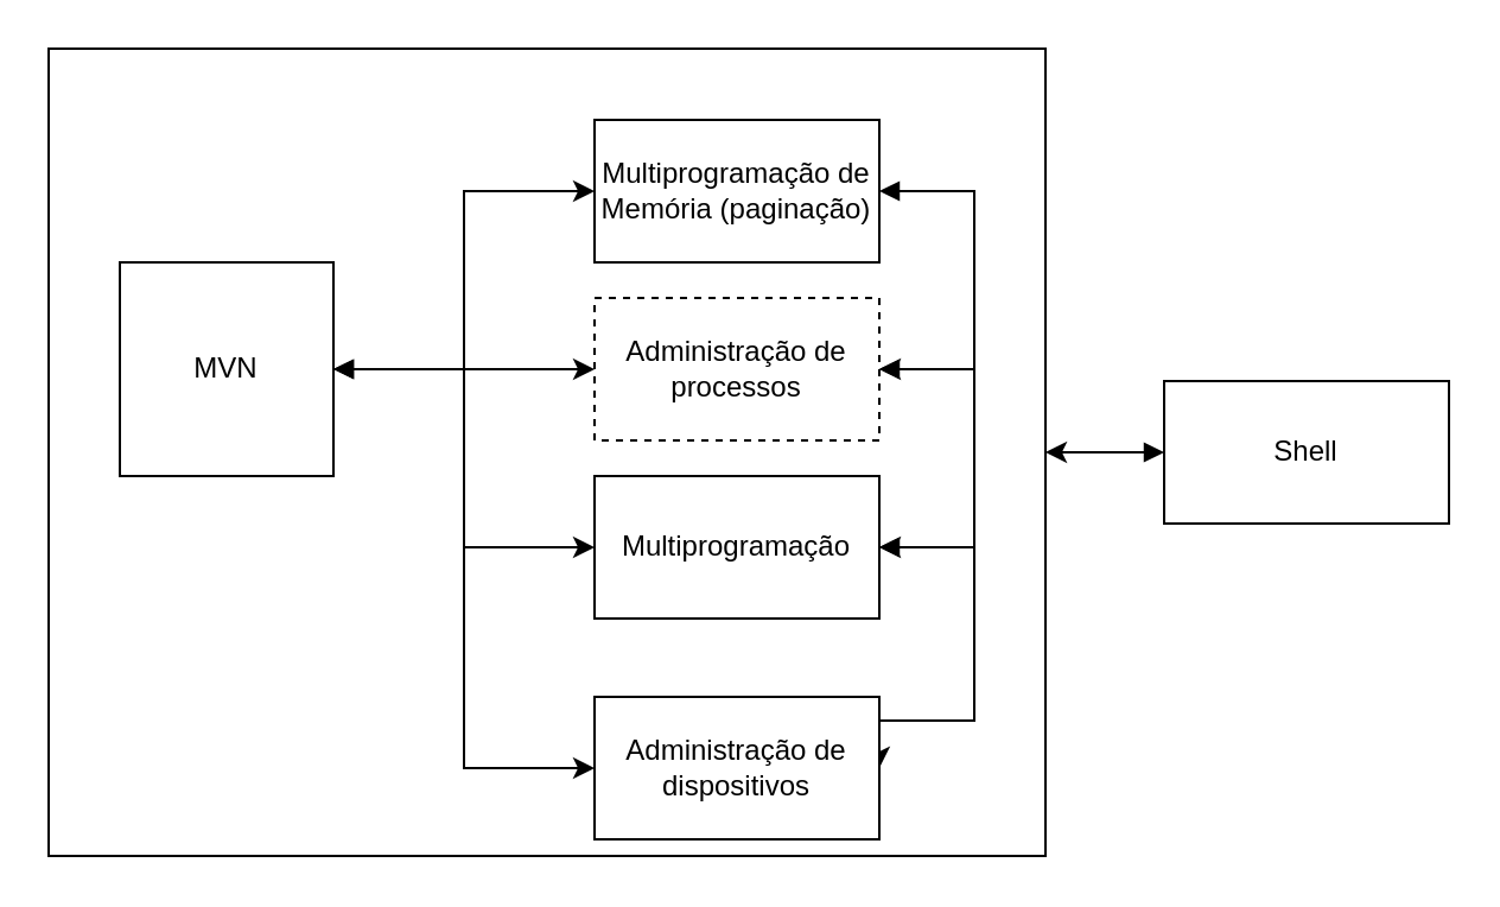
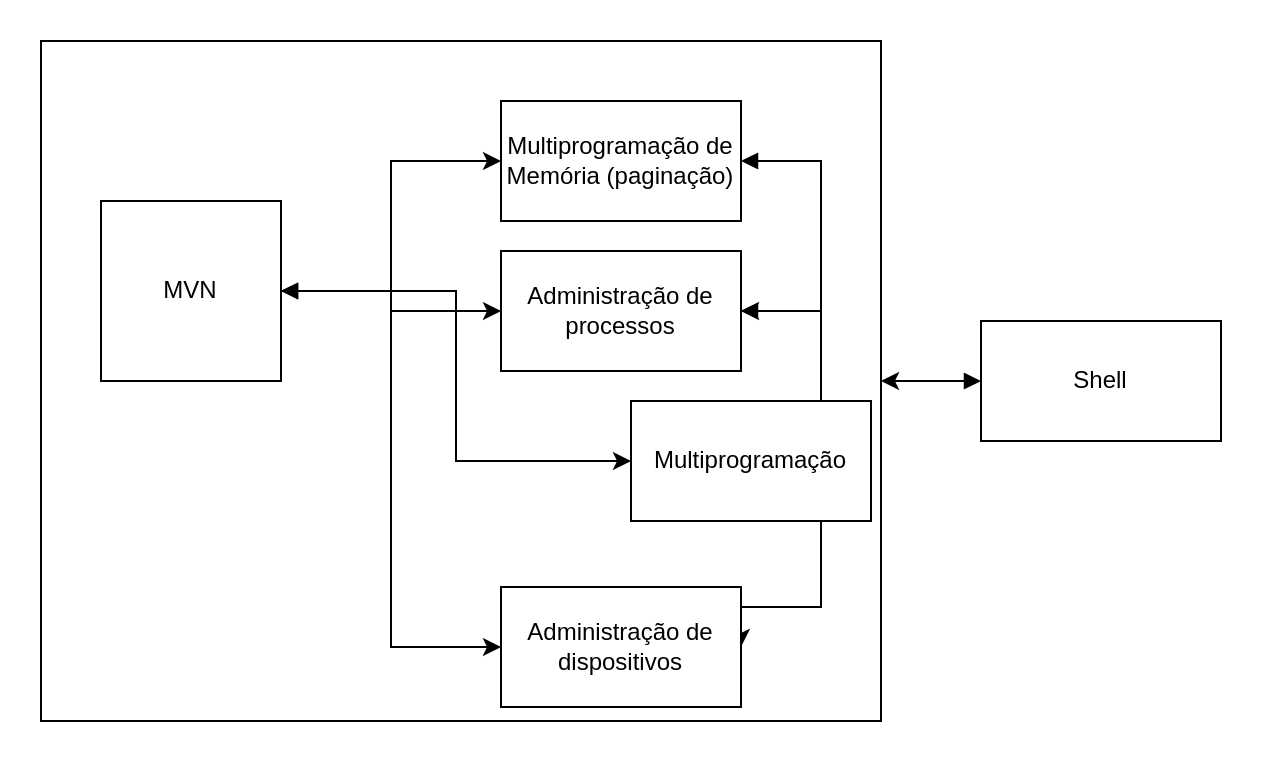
- <mxCell id="7" value="MVN" style="rounded=0;whiteSpace=wrap;html=1;" vertex="1" parent="1"><mxGeometry x="50" y="110" width="90" height="90" as="geometry" /></mxCell>
+ <mxCell id="7" value="MVN" style="rounded=0;whiteSpace=wrap;html=1;" vertex="1" parent="1"><mxGeometry x="50" y="100" width="90" height="90" as="geometry" /></mxCell>
- <mxCell id="11" value="Administração de processos" style="rounded=0;whiteSpace=wrap;html=1;dashed=1;" vertex="1" parent="1"><mxGeometry x="250" y="125" width="120" height="60" as="geometry" /></mxCell>
+ <mxCell id="11" value="Administração de processos" style="rounded=0;whiteSpace=wrap;html=1;" vertex="1" parent="1"><mxGeometry x="250" y="125" width="120" height="60" as="geometry" /></mxCell>
- <mxCell id="13" value="Multiprogramação" style="rounded=0;whiteSpace=wrap;html=1;" vertex="1" parent="1"><mxGeometry x="250" y="200" width="120" height="60" as="geometry" /></mxCell>
+ <mxCell id="13" value="Multiprogramação" style="rounded=0;whiteSpace=wrap;html=1;" vertex="1" parent="1"><mxGeometry x="315" y="200" width="120" height="60" as="geometry" /></mxCell>
